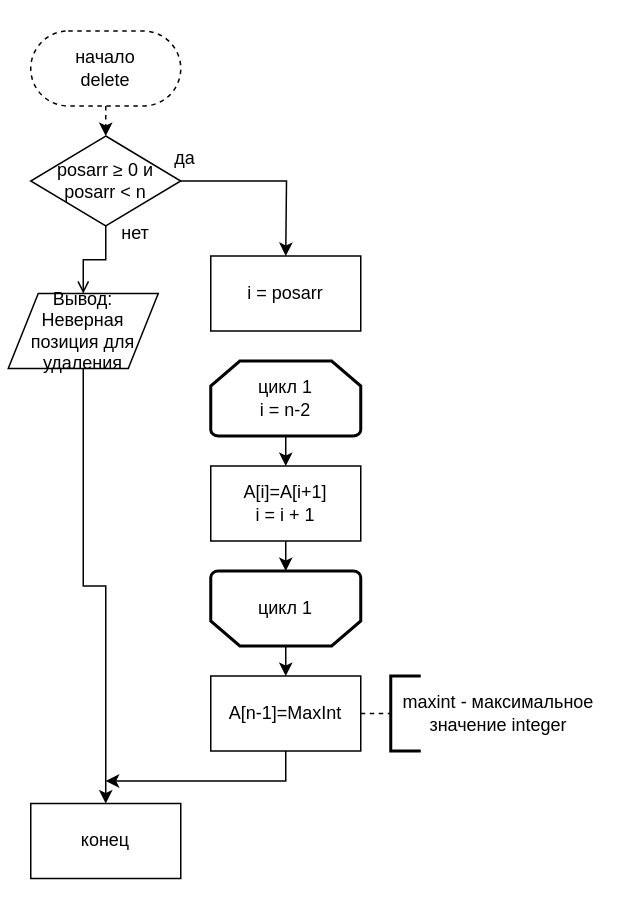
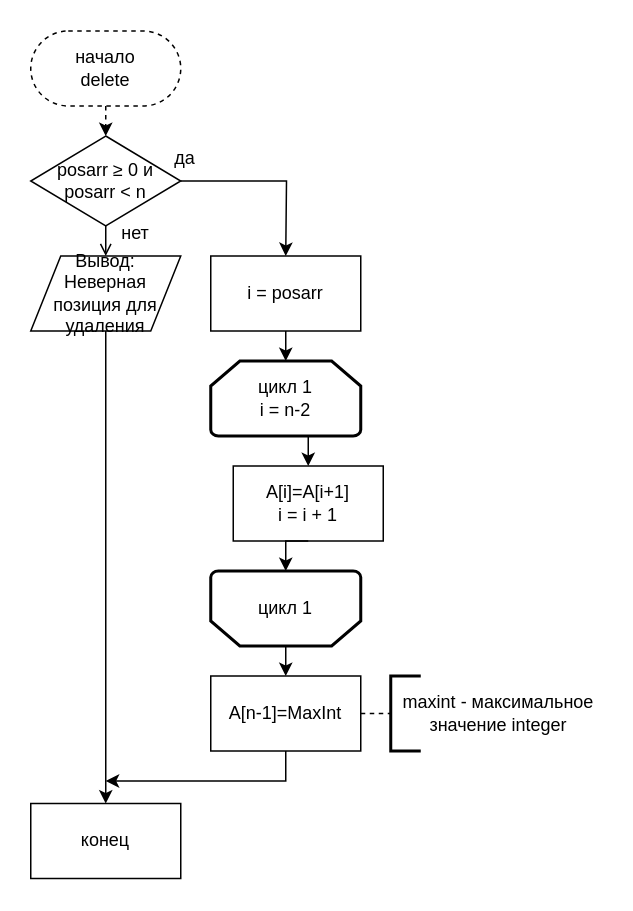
- <mxCell id="9" value="Вывод:&lt;br&gt;&lt;div&gt;Неверная позиция для удаления&lt;br&gt;&lt;/div&gt;" style="shape=parallelogram;perimeter=parallelogramPerimeter;whiteSpace=wrap;html=1;fixedSize=1;" vertex="1" parent="1"><mxGeometry x="5" y="195" width="100" height="50" as="geometry" /></mxCell>
+ <mxCell id="9" value="Вывод:&lt;br&gt;&lt;div&gt;Неверная позиция для удаления&lt;br&gt;&lt;/div&gt;" style="shape=parallelogram;perimeter=parallelogramPerimeter;whiteSpace=wrap;html=1;fixedSize=1;" vertex="1" parent="1"><mxGeometry x="20" y="170" width="100" height="50" as="geometry" /></mxCell>
+ <mxCell id="14" style="edgeStyle=orthogonalEdgeStyle;rounded=0;orthogonalLoop=1;jettySize=auto;html=1;exitX=0.5;exitY=1;exitDx=0;exitDy=0;entryX=0.5;entryY=0;entryDx=0;entryDy=0;entryPerimeter=0;" edge="1" parent="1" source="11" target="13"><mxGeometry relative="1" as="geometry" /></mxCell>
- <mxCell id="15" value="A[i]=A[i+1]&lt;div&gt;i = i + 1&lt;/div&gt;" style="rounded=0;whiteSpace=wrap;html=1;" vertex="1" parent="1"><mxGeometry x="140" y="310" width="100" height="50" as="geometry" /></mxCell>
+ <mxCell id="15" value="A[i]=A[i+1]&lt;div&gt;i = i + 1&lt;/div&gt;" style="rounded=0;whiteSpace=wrap;html=1;" vertex="1" parent="1"><mxGeometry x="155" y="310" width="100" height="50" as="geometry" /></mxCell>
